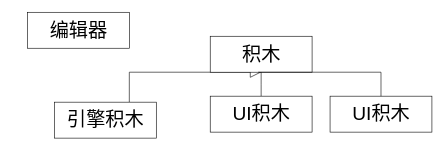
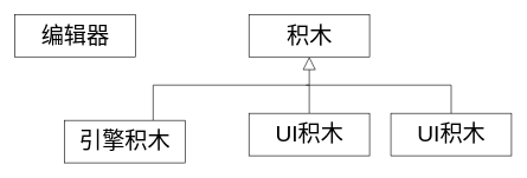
- <mxCell id="2" value="编辑器" style="html=1;fontSize=32;" vertex="1" parent="1"><mxGeometry x="45" y="20" width="170" height="60" as="geometry" /></mxCell>
+ <mxCell id="2" value="编辑器" style="html=1;fontSize=32;" vertex="1" parent="1"><mxGeometry x="20" y="20" width="170" height="60" as="geometry" /></mxCell>
- <mxCell id="4" value="积木" style="html=1;fontSize=32;" vertex="1" parent="1"><mxGeometry x="350" y="60" width="170" height="60" as="geometry" /></mxCell>
+ <mxCell id="4" value="积木" style="html=1;fontSize=32;" vertex="1" parent="1"><mxGeometry x="350" y="20" width="170" height="60" as="geometry" /></mxCell>
